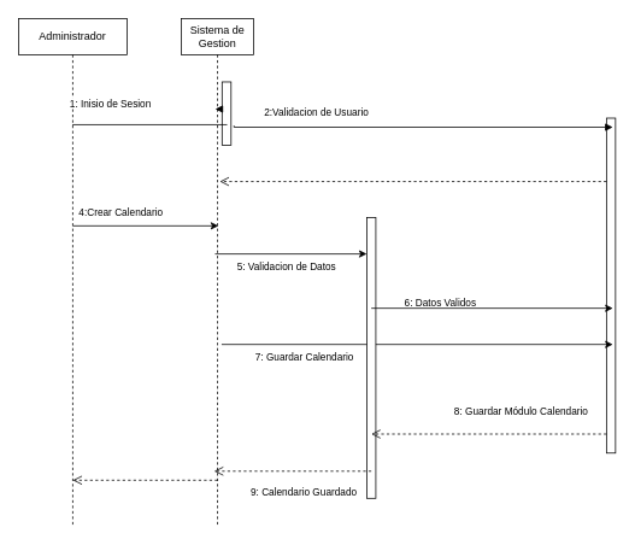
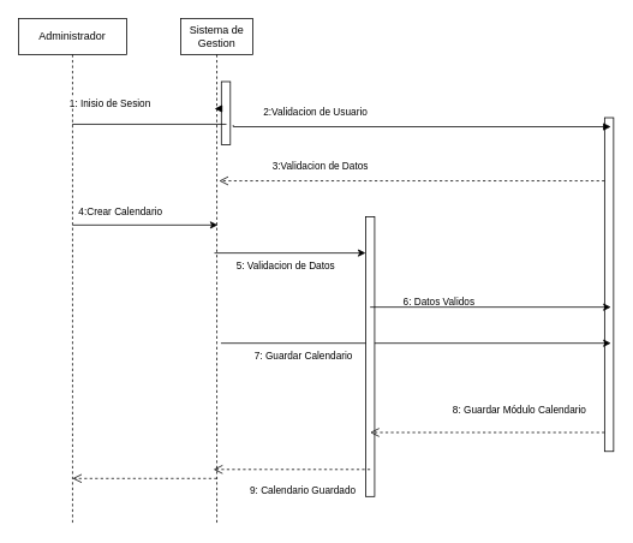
+ <mxCell id="16" value="&lt;div style=&quot;text-align: center;&quot;&gt;&lt;span style=&quot;font-size: 11px; text-wrap: nowrap; background-color: rgb(255, 255, 255);&quot;&gt;&lt;font style=&quot;vertical-align: inherit;&quot;&gt;&lt;font style=&quot;vertical-align: inherit;&quot;&gt;3:Validacion de Datos&lt;/font&gt;&lt;/font&gt;&lt;/span&gt;&lt;/div&gt;" style="text;whiteSpace=wrap;html=1;" vertex="1" parent="1"><mxGeometry x="300" y="170" width="110" height="40" as="geometry" /></mxCell>
